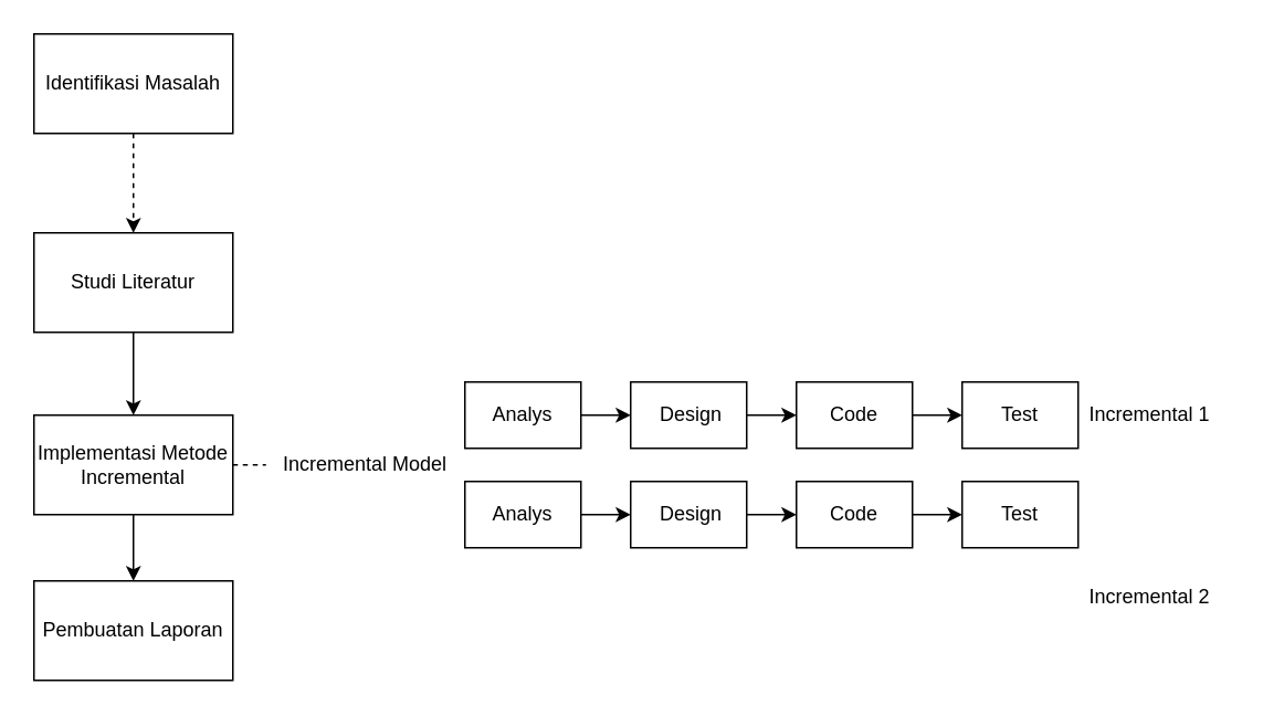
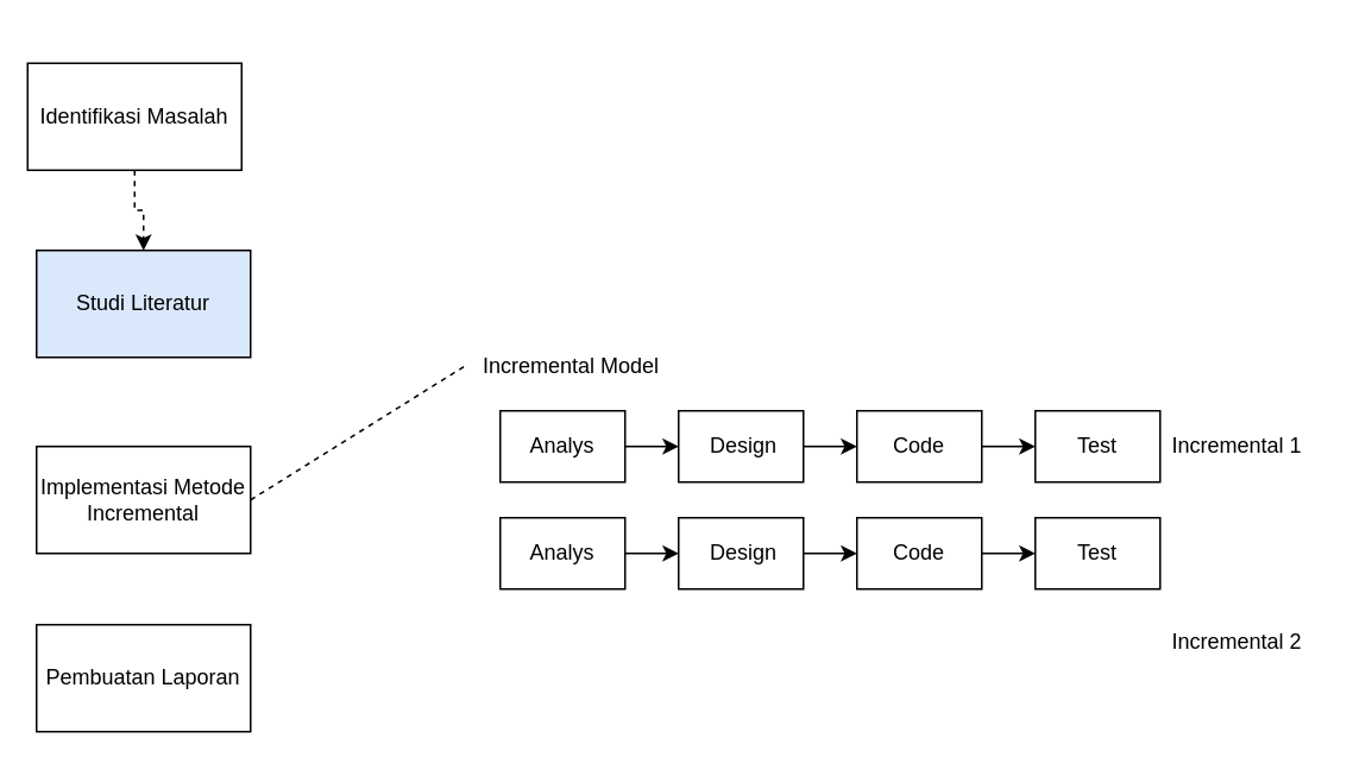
- <mxCell id="3" value="Identifikasi Masalah" style="rounded=0;whiteSpace=wrap;html=1;" parent="1" vertex="1"><mxGeometry x="20" y="20" width="120" height="60" as="geometry" /></mxCell>
+ <mxCell id="3" value="Identifikasi Masalah" style="rounded=0;whiteSpace=wrap;html=1;" parent="1" vertex="1"><mxGeometry x="15" y="35" width="120" height="60" as="geometry" /></mxCell>
- <mxCell id="5" value="Studi Literatur" style="rounded=0;whiteSpace=wrap;html=1;" parent="1" vertex="1"><mxGeometry x="20" y="140" width="120" height="60" as="geometry" /></mxCell>
+ <mxCell id="5" value="Studi Literatur" style="rounded=0;whiteSpace=wrap;html=1;fillColor=#dae8fc;" parent="1" vertex="1"><mxGeometry x="20" y="140" width="120" height="60" as="geometry" /></mxCell>
- <mxCell id="4" style="edgeStyle=orthogonalEdgeStyle;rounded=0;orthogonalLoop=1;jettySize=auto;html=1;entryX=0.5;entryY=0;entryDx=0;entryDy=0;" parent="1" source="5" target="7" edge="1"><mxGeometry relative="1" as="geometry" /></mxCell>
- <mxCell id="9" value="Incremental Model" style="text;html=1;strokeColor=none;fillColor=none;align=center;verticalAlign=middle;whiteSpace=wrap;rounded=0;" parent="1" vertex="1"><mxGeometry x="160" y="265" width="120" height="30" as="geometry" /></mxCell>
+ <mxCell id="9" value="Incremental Model" style="text;html=1;strokeColor=none;fillColor=none;align=center;verticalAlign=middle;whiteSpace=wrap;rounded=0;" parent="1" vertex="1"><mxGeometry x="260" y="190" width="120" height="30" as="geometry" /></mxCell>
- <mxCell id="6" style="edgeStyle=orthogonalEdgeStyle;rounded=0;orthogonalLoop=1;jettySize=auto;html=1;" parent="1" source="7" target="8" edge="1"><mxGeometry relative="1" as="geometry" /></mxCell>
